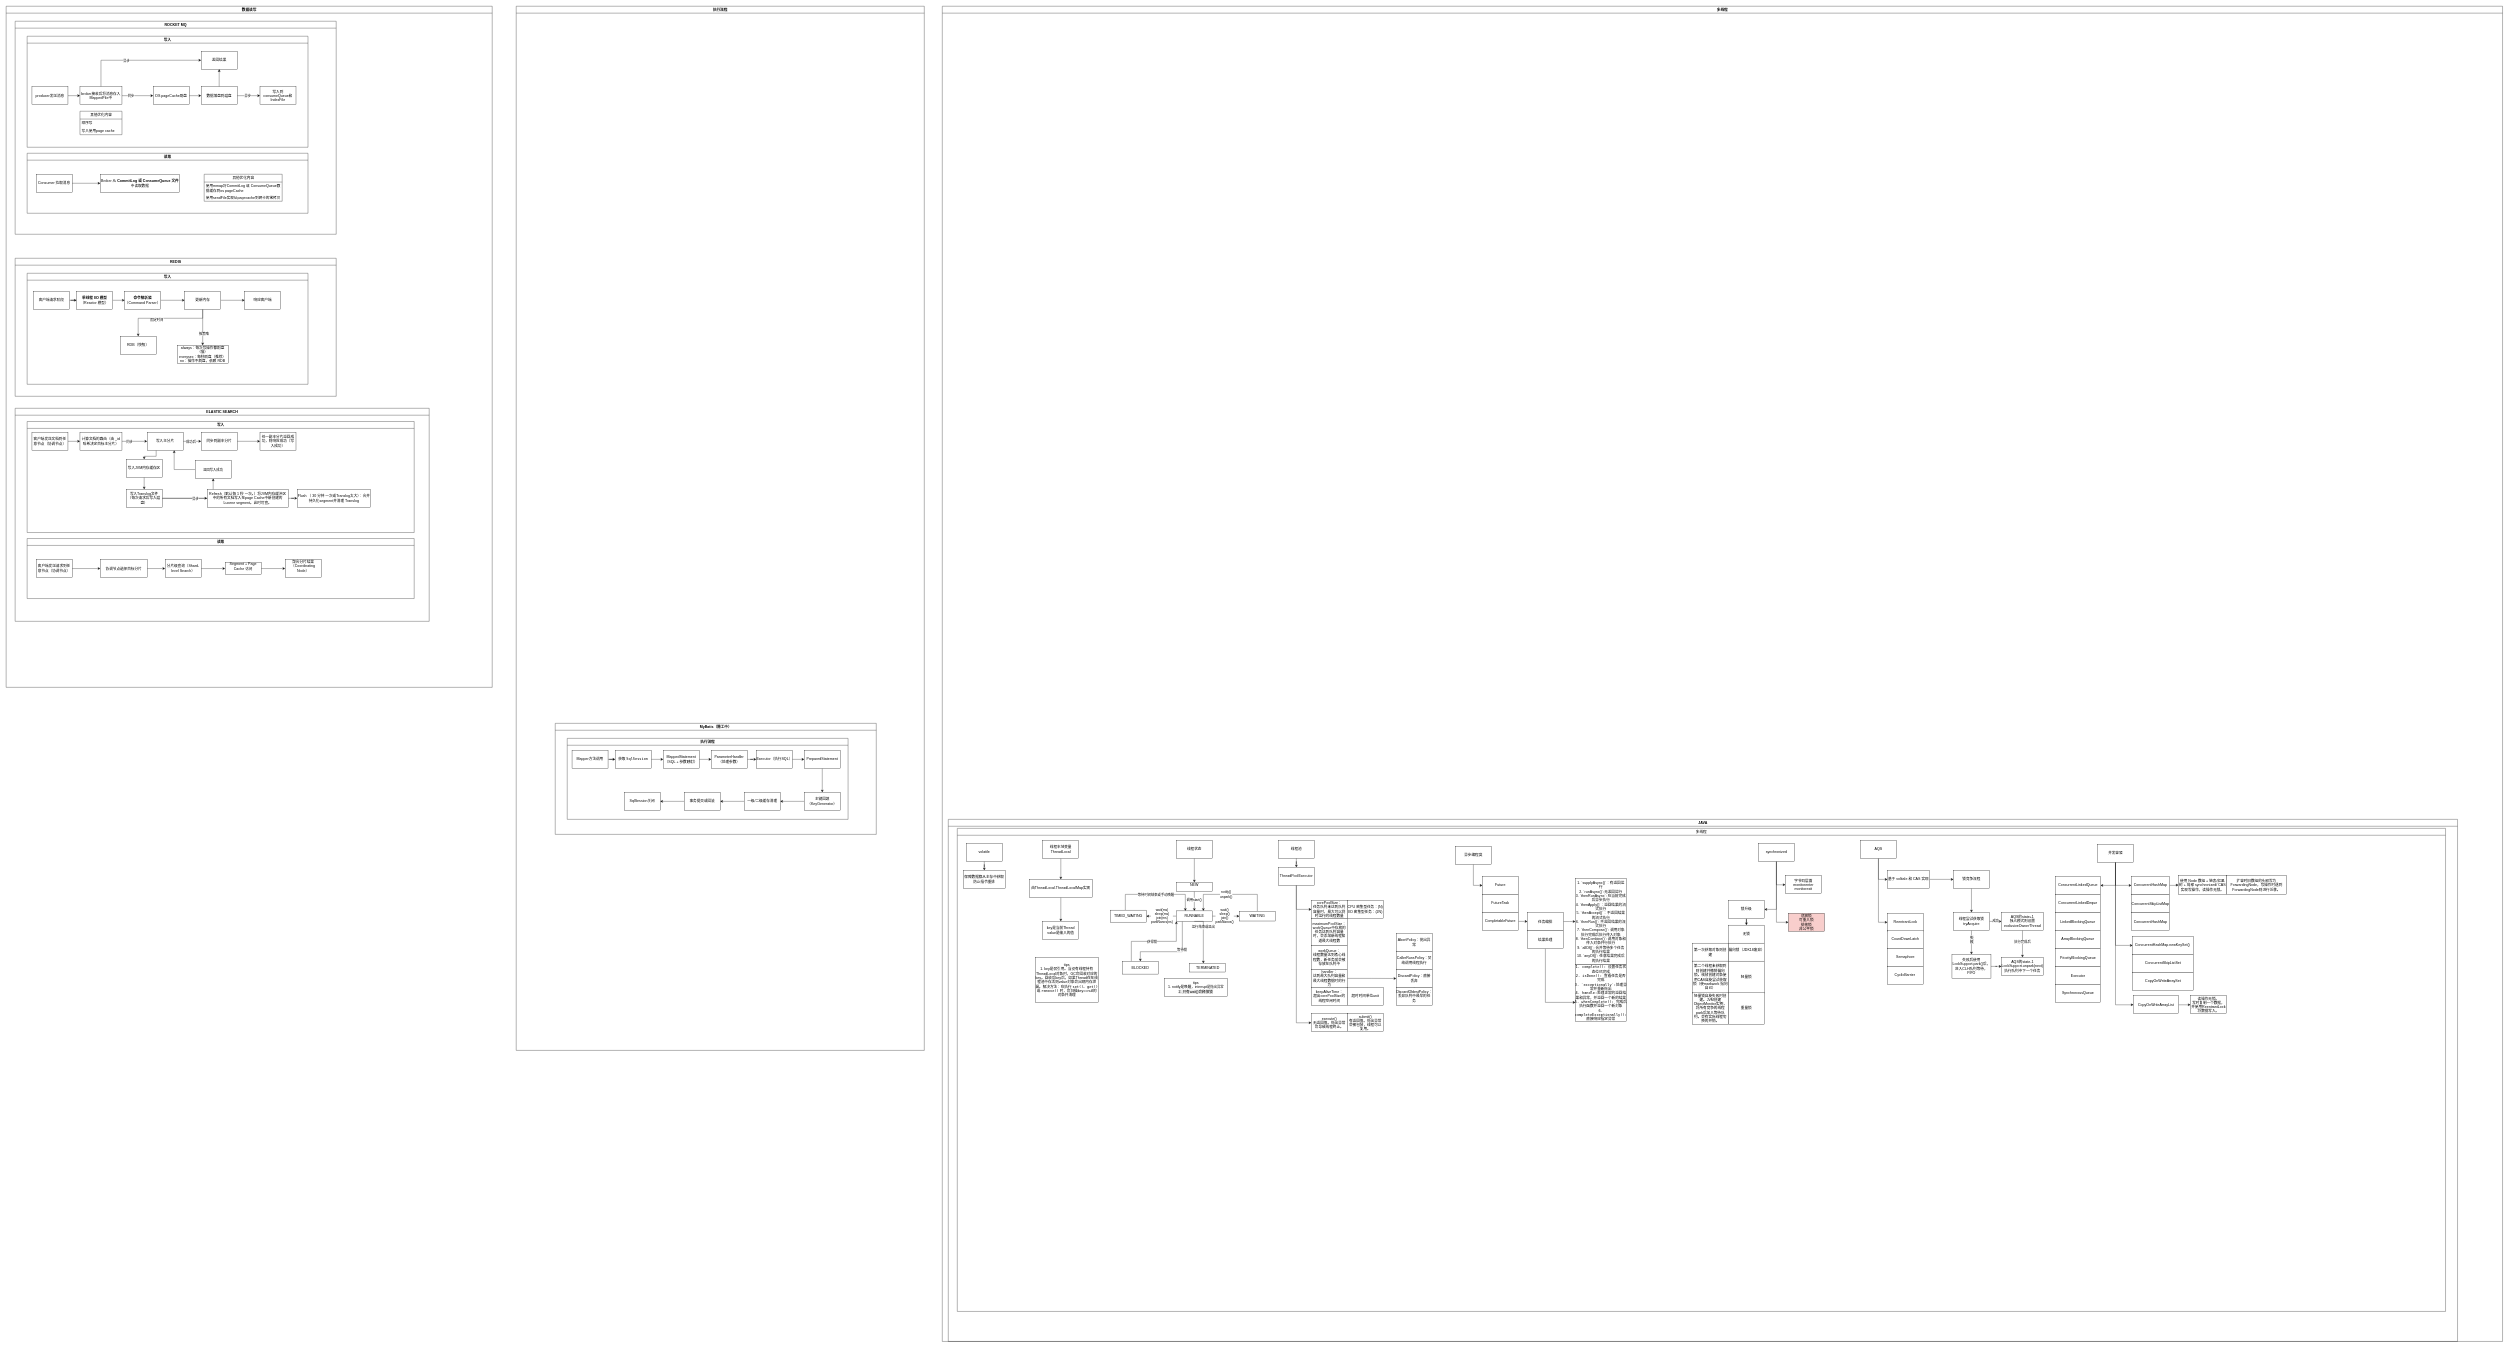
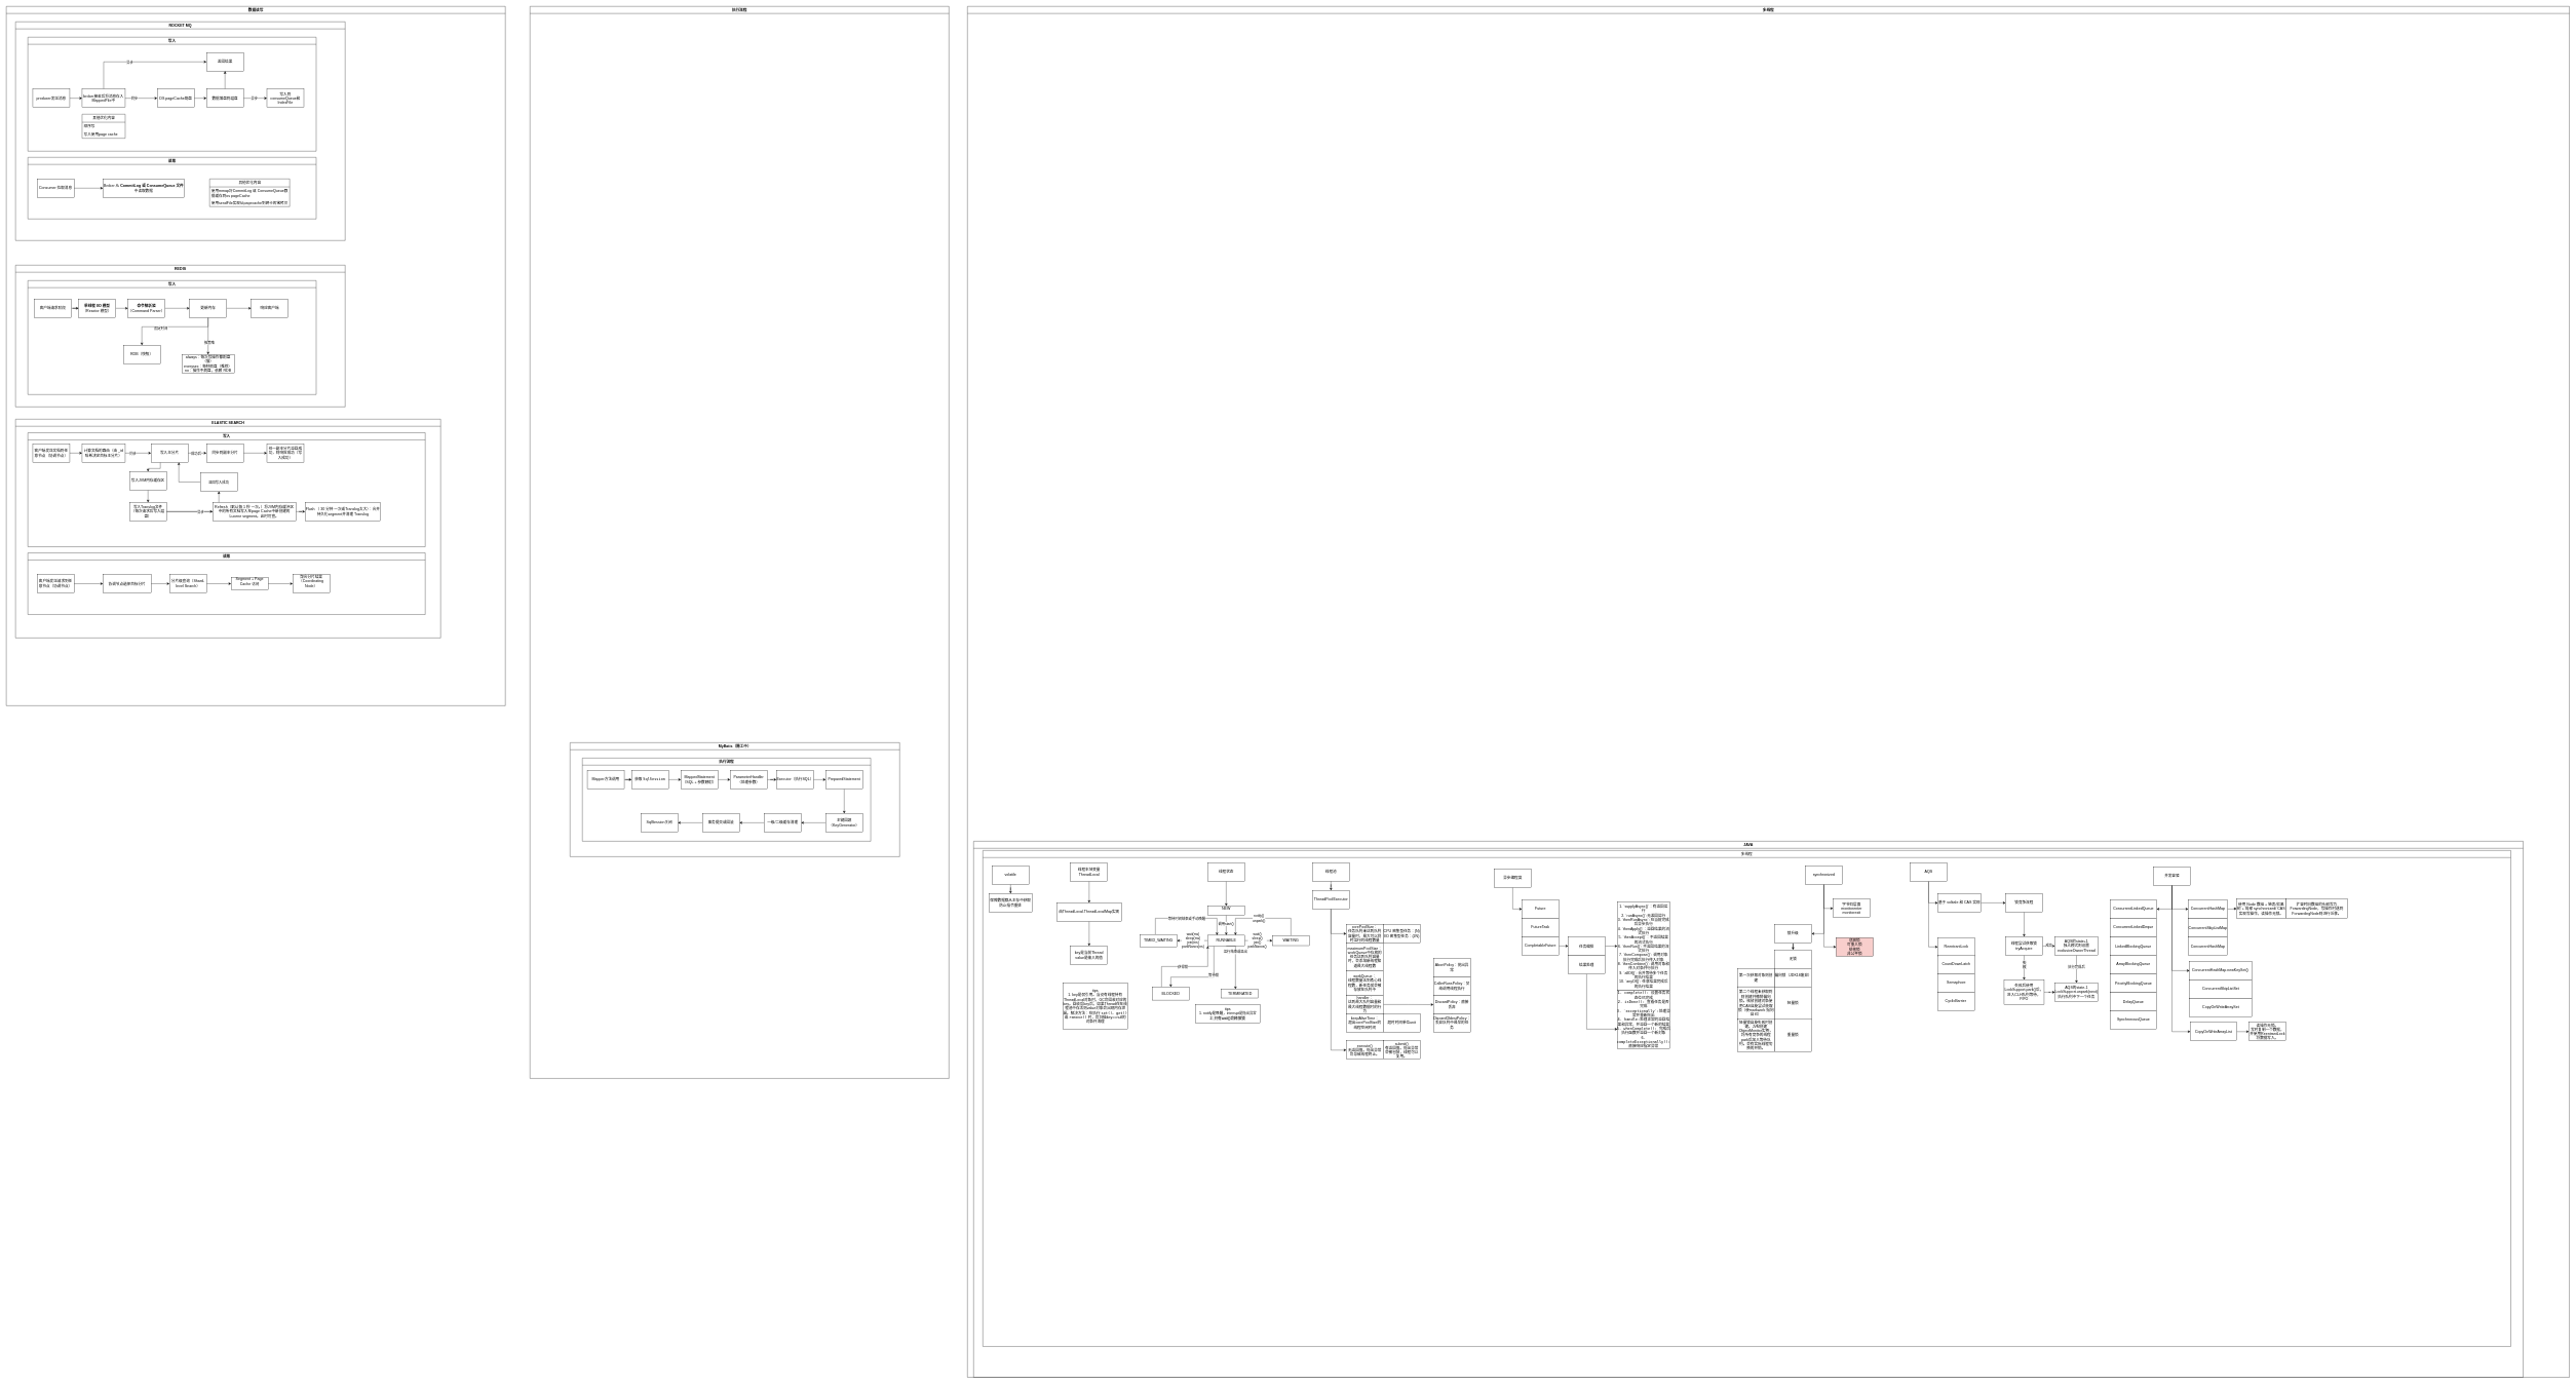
- <mxCell id="227" value="Executor" style="whiteSpace=wrap;html=1;" vertex="1" parent="107"><mxGeometry x="3660" y="460.5" width="150" height="60" as="geometry" /></mxCell>
+ <mxCell id="227" value="DelayQueue" style="whiteSpace=wrap;html=1;" vertex="1" parent="107"><mxGeometry x="3660" y="460.5" width="150" height="60" as="geometry" /></mxCell>
